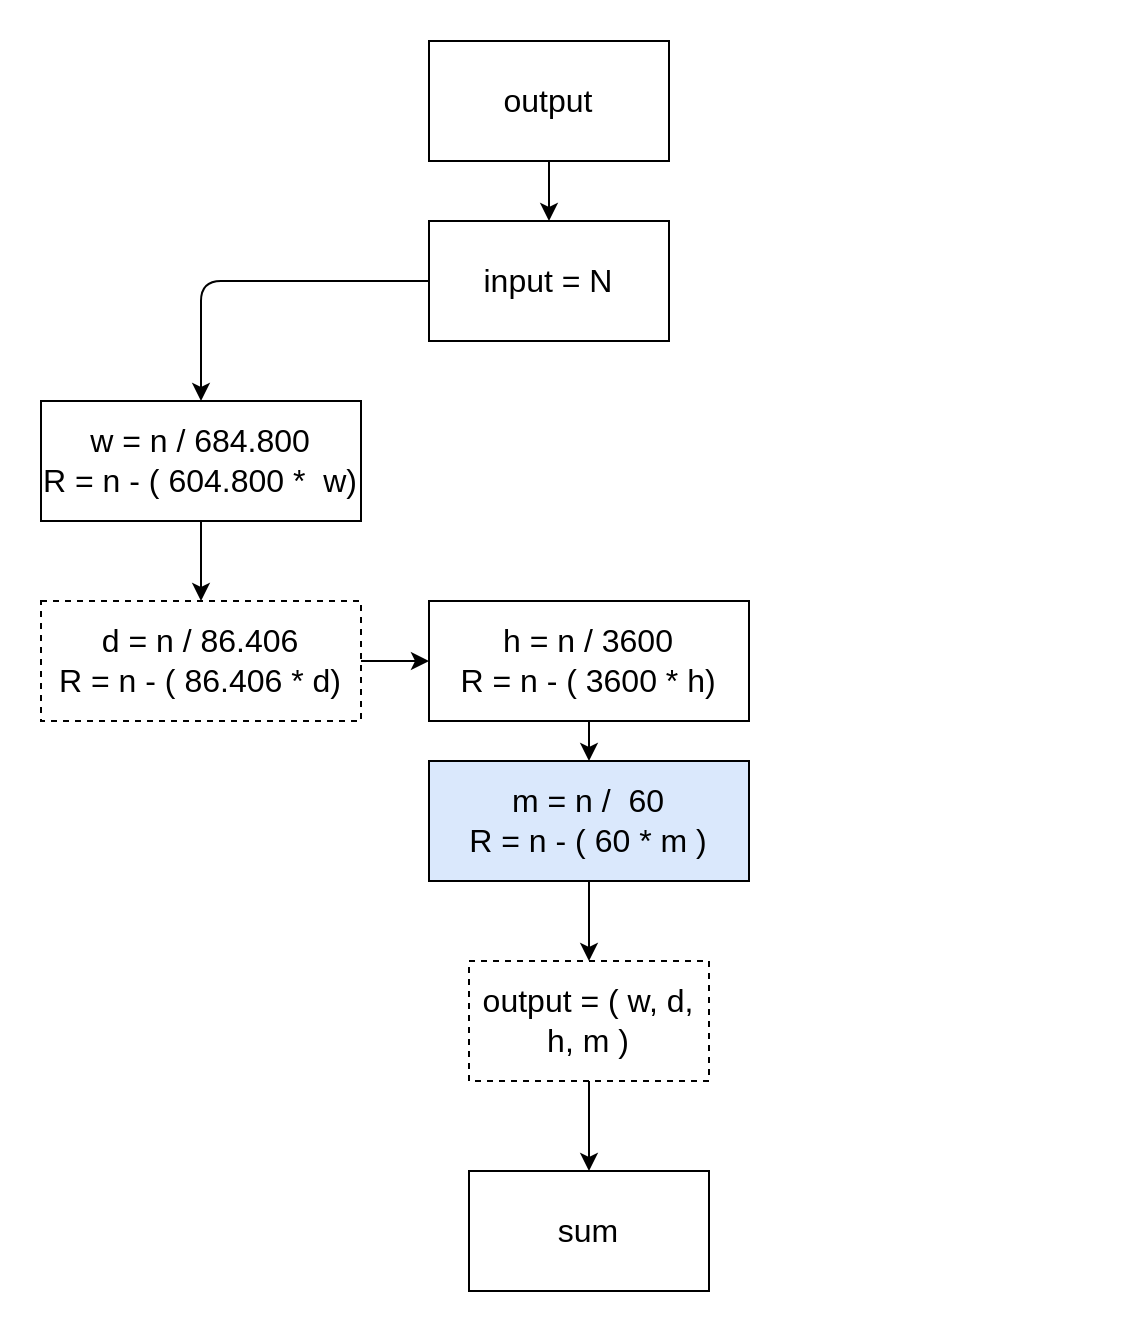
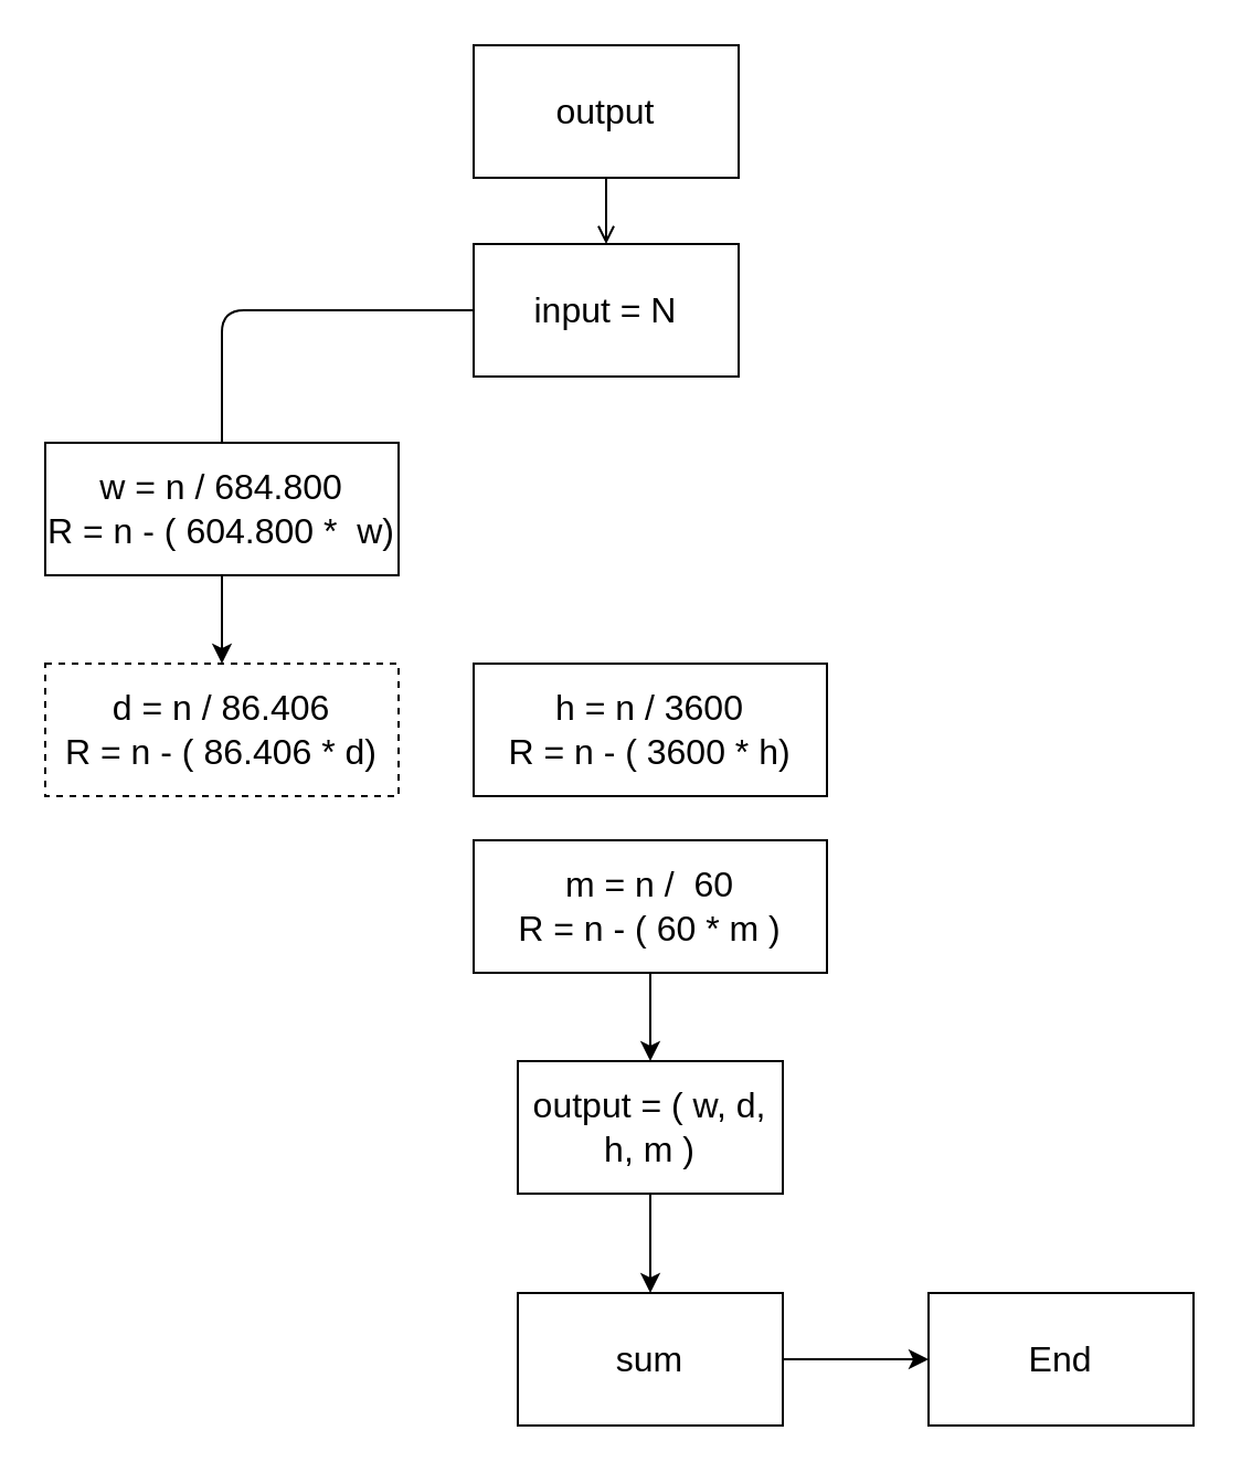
- <mxCell id="2" style="edgeStyle=none;html=1;fontSize=18;" edge="1" parent="1" source="3" target="5"><mxGeometry relative="1" as="geometry" /></mxCell>
+ <mxCell id="2" style="edgeStyle=none;html=1;fontSize=18;endArrow=open;" edge="1" parent="1" source="3" target="5"><mxGeometry relative="1" as="geometry" /></mxCell>
- <mxCell id="4" style="edgeStyle=none;html=1;entryX=0.5;entryY=0;entryDx=0;entryDy=0;fontSize=18;" edge="1" parent="1" source="5" target="7"><mxGeometry relative="1" as="geometry"><Array as="points"><mxPoint x="100" y="140" /></Array></mxGeometry></mxCell>
+ <mxCell id="4" style="edgeStyle=none;html=1;entryX=0.5;entryY=0;entryDx=0;entryDy=0;fontSize=18;endArrow=none;" edge="1" parent="1" source="5" target="7"><mxGeometry relative="1" as="geometry"><Array as="points"><mxPoint x="100" y="140" /></Array></mxGeometry></mxCell>
- <mxCell id="8" style="edgeStyle=none;html=1;fontSize=18;" edge="1" parent="1" source="9" target="11"><mxGeometry relative="1" as="geometry" /></mxCell>
- <mxCell id="10" style="edgeStyle=none;html=1;fontSize=18;" edge="1" parent="1" source="11" target="18"><mxGeometry relative="1" as="geometry" /></mxCell>
- <mxCell id="18" value="&lt;font size=&quot;3&quot;&gt;m = n /&amp;nbsp; 60&lt;br&gt;R = n - ( 60 * m )&lt;br&gt;&lt;/font&gt;" style="rounded=0;whiteSpace=wrap;html=1;fillColor=#dae8fc;" vertex="1" parent="1"><mxGeometry x="214" y="380" width="160" height="60" as="geometry" /></mxCell>
+ <mxCell id="18" value="&lt;font size=&quot;3&quot;&gt;m = n /&amp;nbsp; 60&lt;br&gt;R = n - ( 60 * m )&lt;br&gt;&lt;/font&gt;" style="rounded=0;whiteSpace=wrap;html=1;" vertex="1" parent="1"><mxGeometry x="214" y="380" width="160" height="60" as="geometry" /></mxCell>
- <mxCell id="13" value="&lt;font size=&quot;3&quot;&gt;output = ( w, d, h, m )&lt;br&gt;&lt;/font&gt;" style="rounded=0;whiteSpace=wrap;html=1;dashed=1;" vertex="1" parent="1"><mxGeometry x="234" y="480" width="120" height="60" as="geometry" /></mxCell>
+ <mxCell id="13" value="&lt;font size=&quot;3&quot;&gt;output = ( w, d, h, m )&lt;br&gt;&lt;/font&gt;" style="rounded=0;whiteSpace=wrap;html=1;" vertex="1" parent="1"><mxGeometry x="234" y="480" width="120" height="60" as="geometry" /></mxCell>
+ <mxCell id="14" style="edgeStyle=none;html=1;fontSize=18;" edge="1" parent="1" source="15" target="16"><mxGeometry relative="1" as="geometry" /></mxCell>
+ <mxCell id="16" value="&lt;font size=&quot;3&quot;&gt;End&lt;br&gt;&lt;/font&gt;" style="rounded=0;whiteSpace=wrap;html=1;" vertex="1" parent="1"><mxGeometry x="420" y="585" width="120" height="60" as="geometry" /></mxCell>
